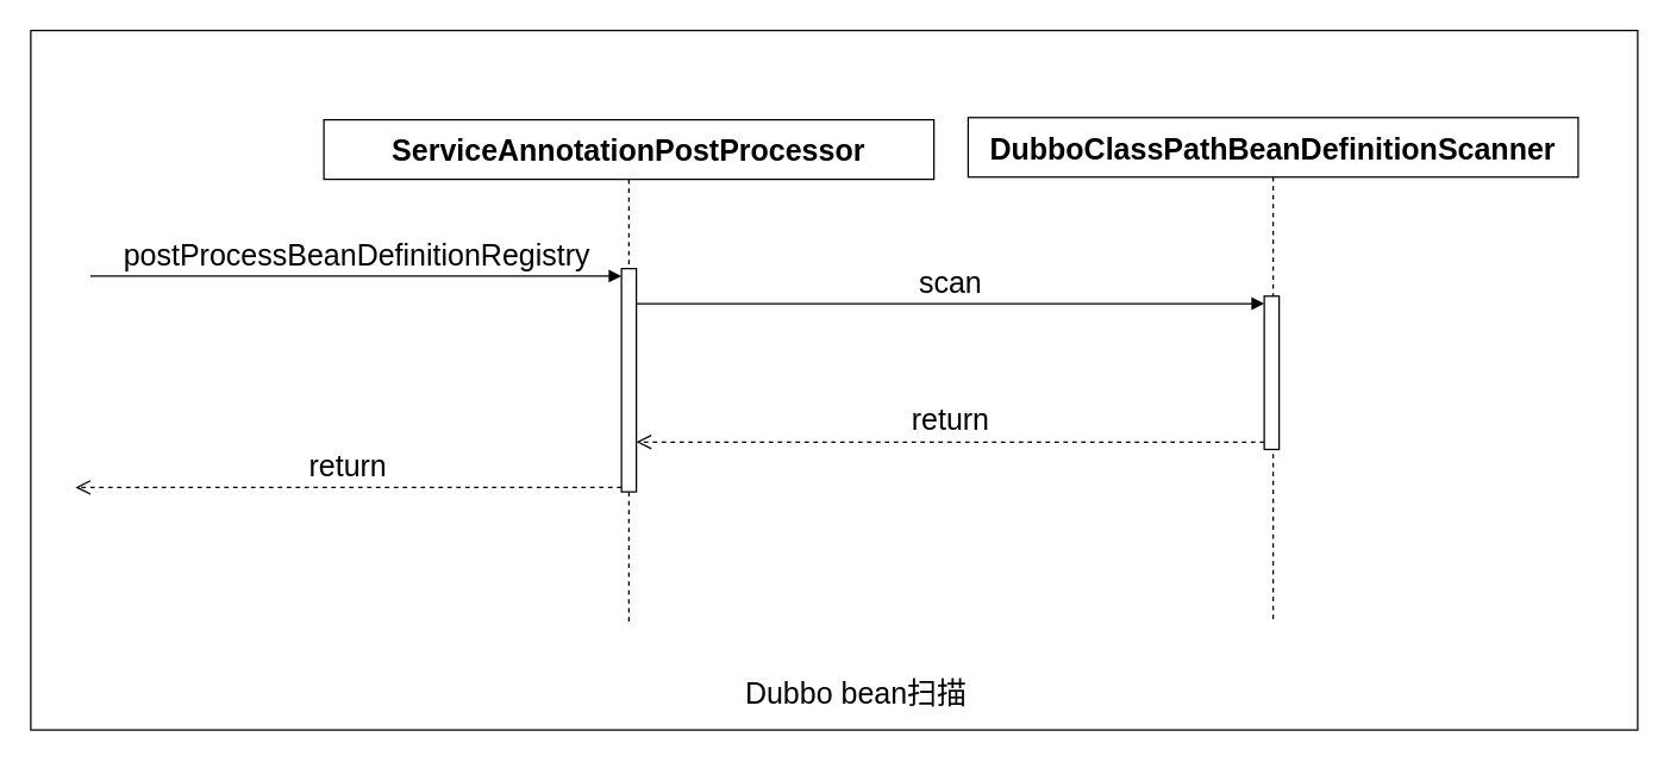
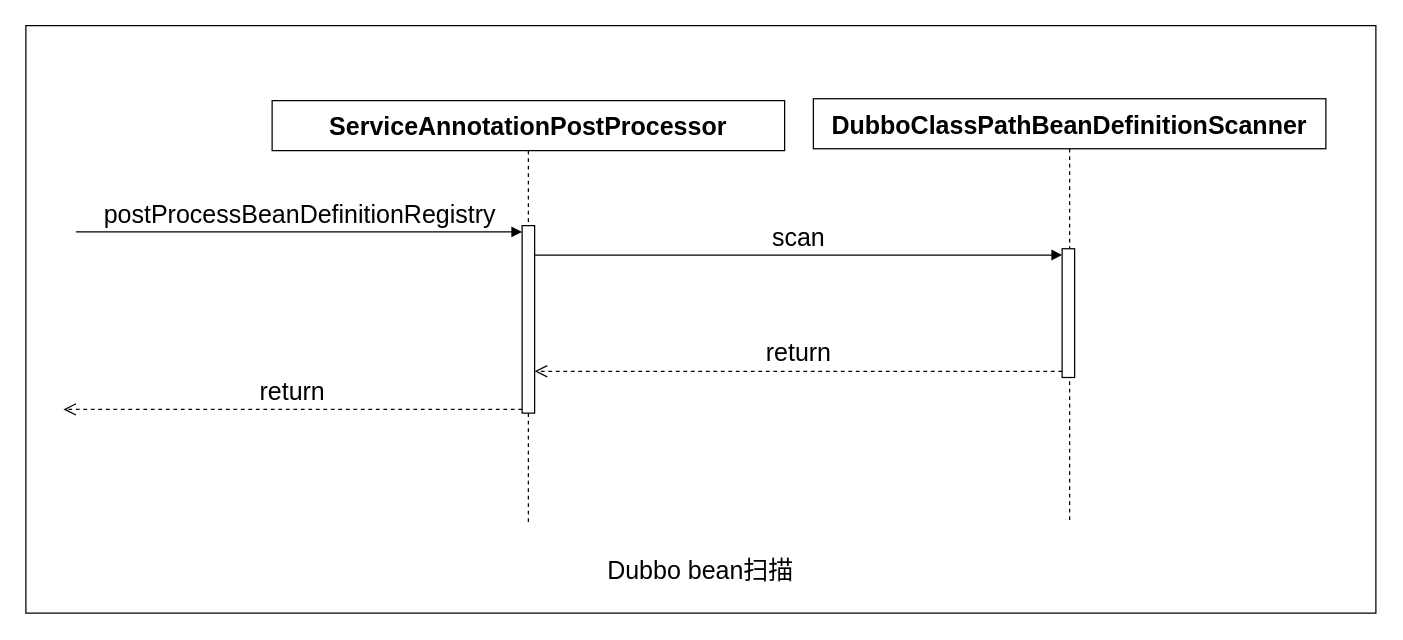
- <mxCell id="11" value="Dubbo bean扫描" style="text;html=1;align=center;verticalAlign=middle;whiteSpace=wrap;rounded=0;fontSize=20;" parent="1" vertex="1"><mxGeometry x="455" y="450" width="240" height="30" as="geometry" /></mxCell>
+ <mxCell id="11" value="Dubbo bean扫描" style="text;html=1;align=center;verticalAlign=middle;whiteSpace=wrap;rounded=0;fontSize=20;" parent="1" vertex="1"><mxGeometry x="440" y="440" width="240" height="30" as="geometry" /></mxCell>
